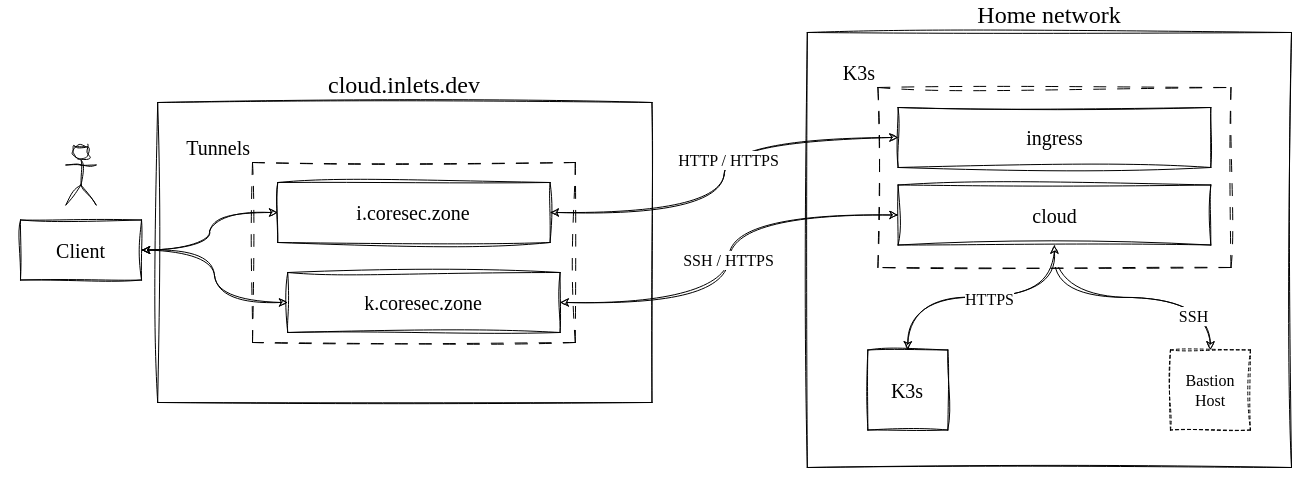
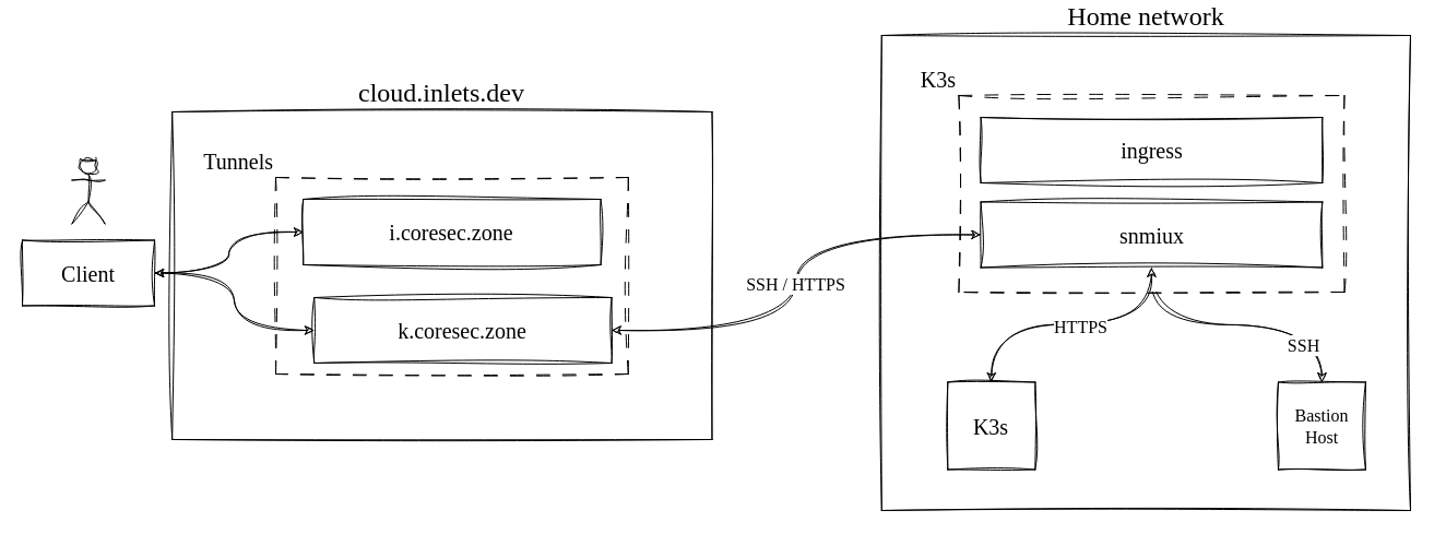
- <mxCell id="17" style="rounded=0;sketch=1;hachureGap=4;jiggle=2;curveFitting=1;orthogonalLoop=1;jettySize=auto;html=1;exitX=0;exitY=0.5;exitDx=0;exitDy=0;entryX=1;entryY=0.5;entryDx=0;entryDy=0;fontFamily=Architects Daughter;fontSource=https%3A%2F%2Ffonts.googleapis.com%2Fcss%3Ffamily%3DArchitects%2BDaughter;edgeStyle=orthogonalEdgeStyle;curved=1;startArrow=classic;startFill=1;" parent="1" source="12" target="9" edge="1"><mxGeometry relative="1" as="geometry" /></mxCell>
- <mxCell id="18" value="&lt;font style=&quot;font-size: 16px;&quot;&gt;HTTP / HTTPS&lt;/font&gt;" style="edgeLabel;html=1;align=center;verticalAlign=middle;resizable=0;points=[];sketch=1;hachureGap=4;jiggle=2;curveFitting=1;fontFamily=Architects Daughter;fontSource=https%3A%2F%2Ffonts.googleapis.com%2Fcss%3Ffamily%3DArchitects%2BDaughter;container=0;" parent="17" vertex="1" connectable="0"><mxGeometry x="-0.078" y="4" relative="1" as="geometry"><mxPoint y="1" as="offset" /></mxGeometry></mxCell>
- <mxCell id="13" value="&lt;font style=&quot;font-size: 20px;&quot;&gt;cloud&lt;/font&gt;" style="rounded=0;whiteSpace=wrap;html=1;sketch=1;hachureGap=4;jiggle=2;curveFitting=1;fontFamily=Architects Daughter;fontSource=https%3A%2F%2Ffonts.googleapis.com%2Fcss%3Ffamily%3DArchitects%2BDaughter;container=0;" parent="1" vertex="1"><mxGeometry x="897.595" y="172.5" width="312.706" height="60" as="geometry" /></mxCell>
+ <mxCell id="13" value="&lt;font style=&quot;font-size: 20px;&quot;&gt;snmiux&lt;/font&gt;" style="rounded=0;whiteSpace=wrap;html=1;sketch=1;hachureGap=4;jiggle=2;curveFitting=1;fontFamily=Architects Daughter;fontSource=https%3A%2F%2Ffonts.googleapis.com%2Fcss%3Ffamily%3DArchitects%2BDaughter;container=0;" parent="1" vertex="1"><mxGeometry x="897.595" y="172.5" width="312.706" height="60" as="geometry" /></mxCell>
- <mxCell id="5" value="&lt;font style=&quot;font-size: 16px;&quot;&gt;Bastion&lt;br&gt;Host&lt;/font&gt;" style="whiteSpace=wrap;html=1;aspect=fixed;sketch=1;hachureGap=4;jiggle=2;curveFitting=1;fontFamily=Architects Daughter;fontSource=https%3A%2F%2Ffonts.googleapis.com%2Fcss%3Ffamily%3DArchitects%2BDaughter;container=0;dashed=1;" parent="1" vertex="1"><mxGeometry x="1169.952" y="337.5" width="80" height="80" as="geometry" /></mxCell>
+ <mxCell id="5" value="&lt;font style=&quot;font-size: 16px;&quot;&gt;Bastion&lt;br&gt;Host&lt;/font&gt;" style="whiteSpace=wrap;html=1;aspect=fixed;sketch=1;hachureGap=4;jiggle=2;curveFitting=1;fontFamily=Architects Daughter;fontSource=https%3A%2F%2Ffonts.googleapis.com%2Fcss%3Ffamily%3DArchitects%2BDaughter;container=0;" parent="1" vertex="1"><mxGeometry x="1169.952" y="337.5" width="80" height="80" as="geometry" /></mxCell>
